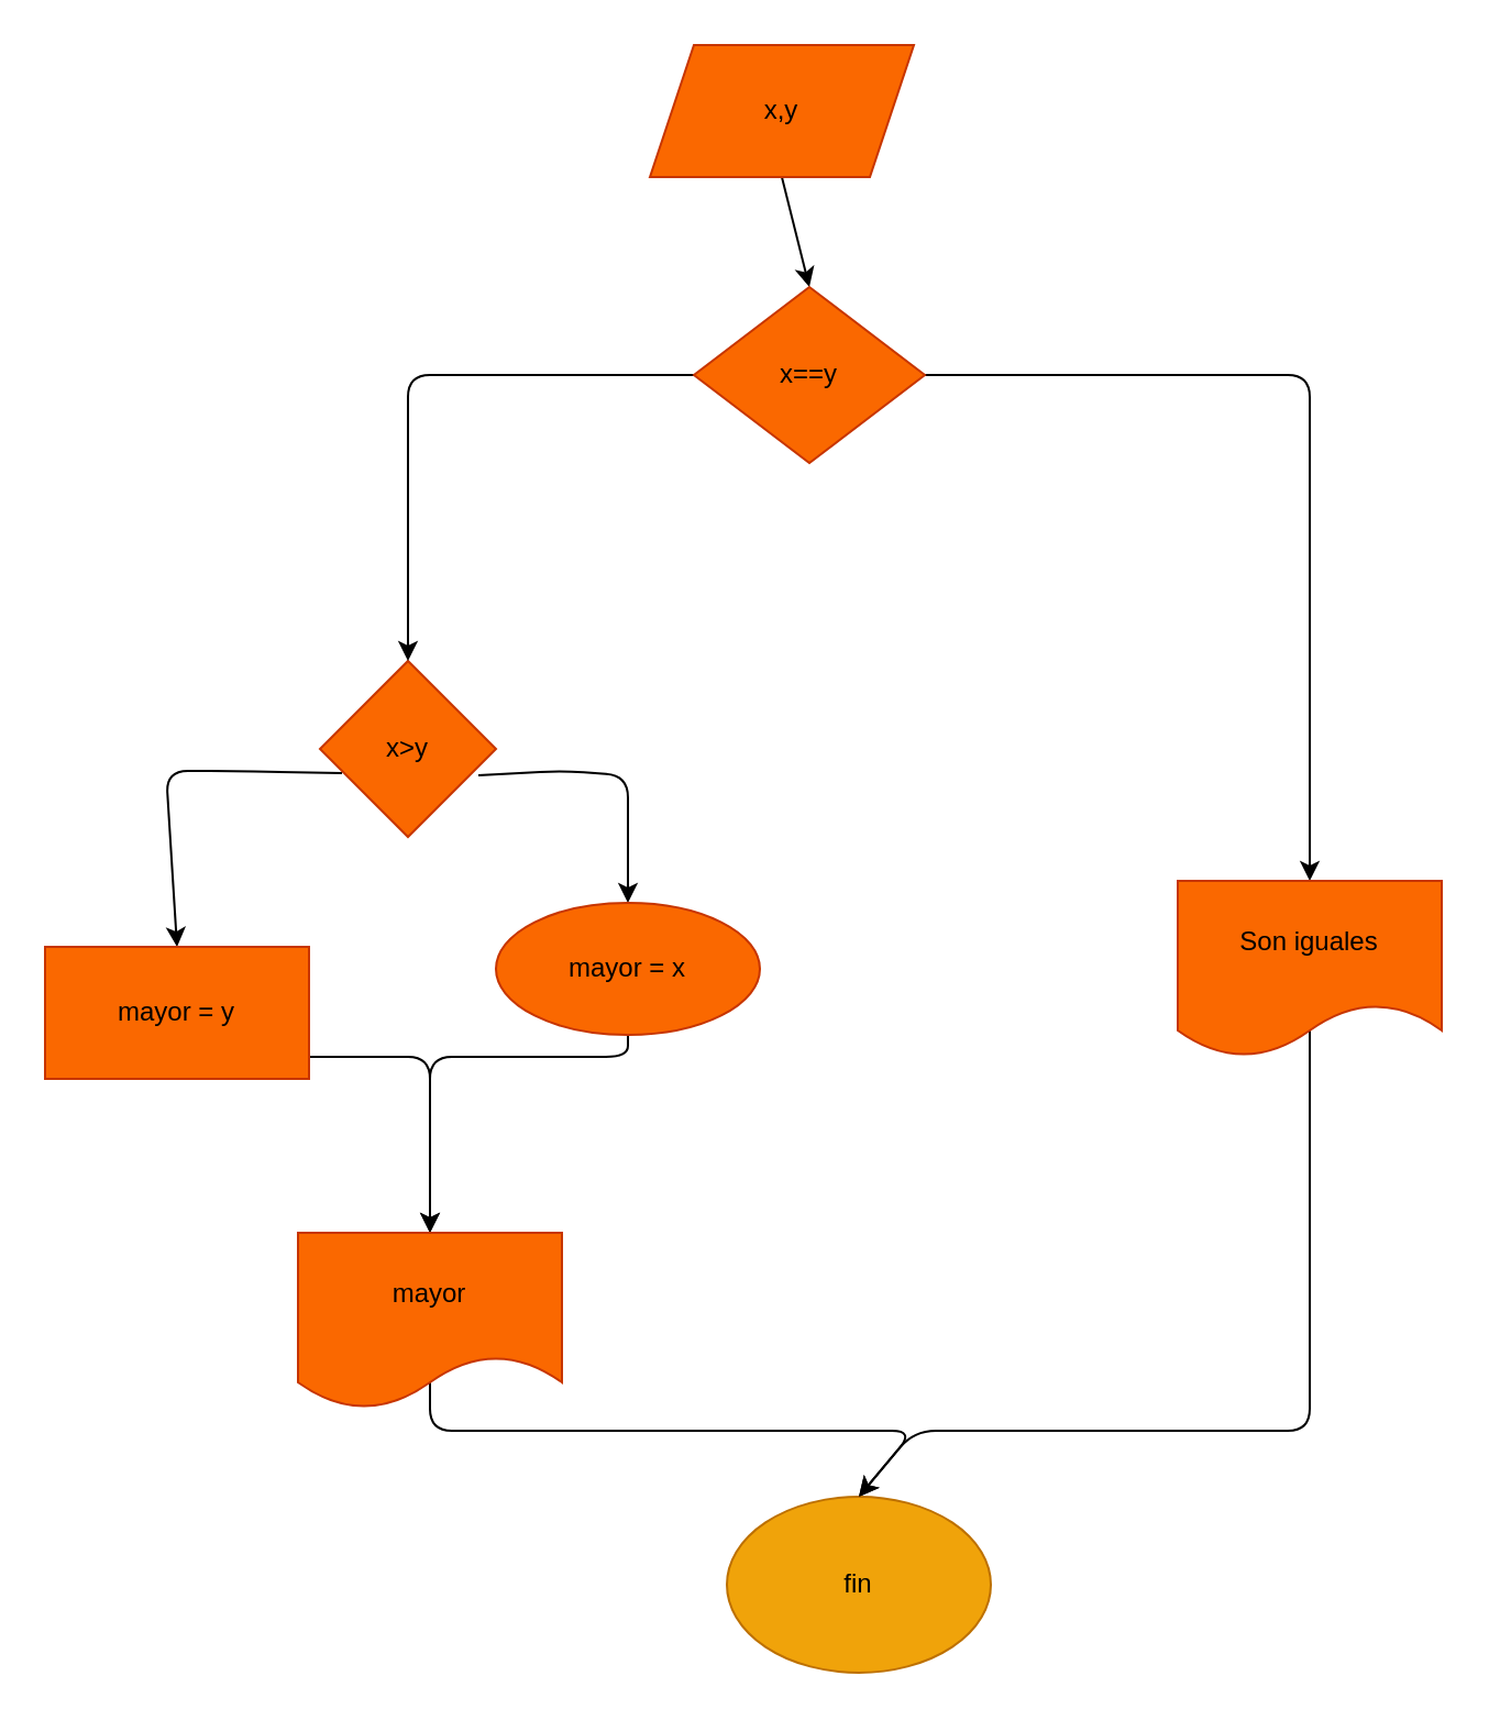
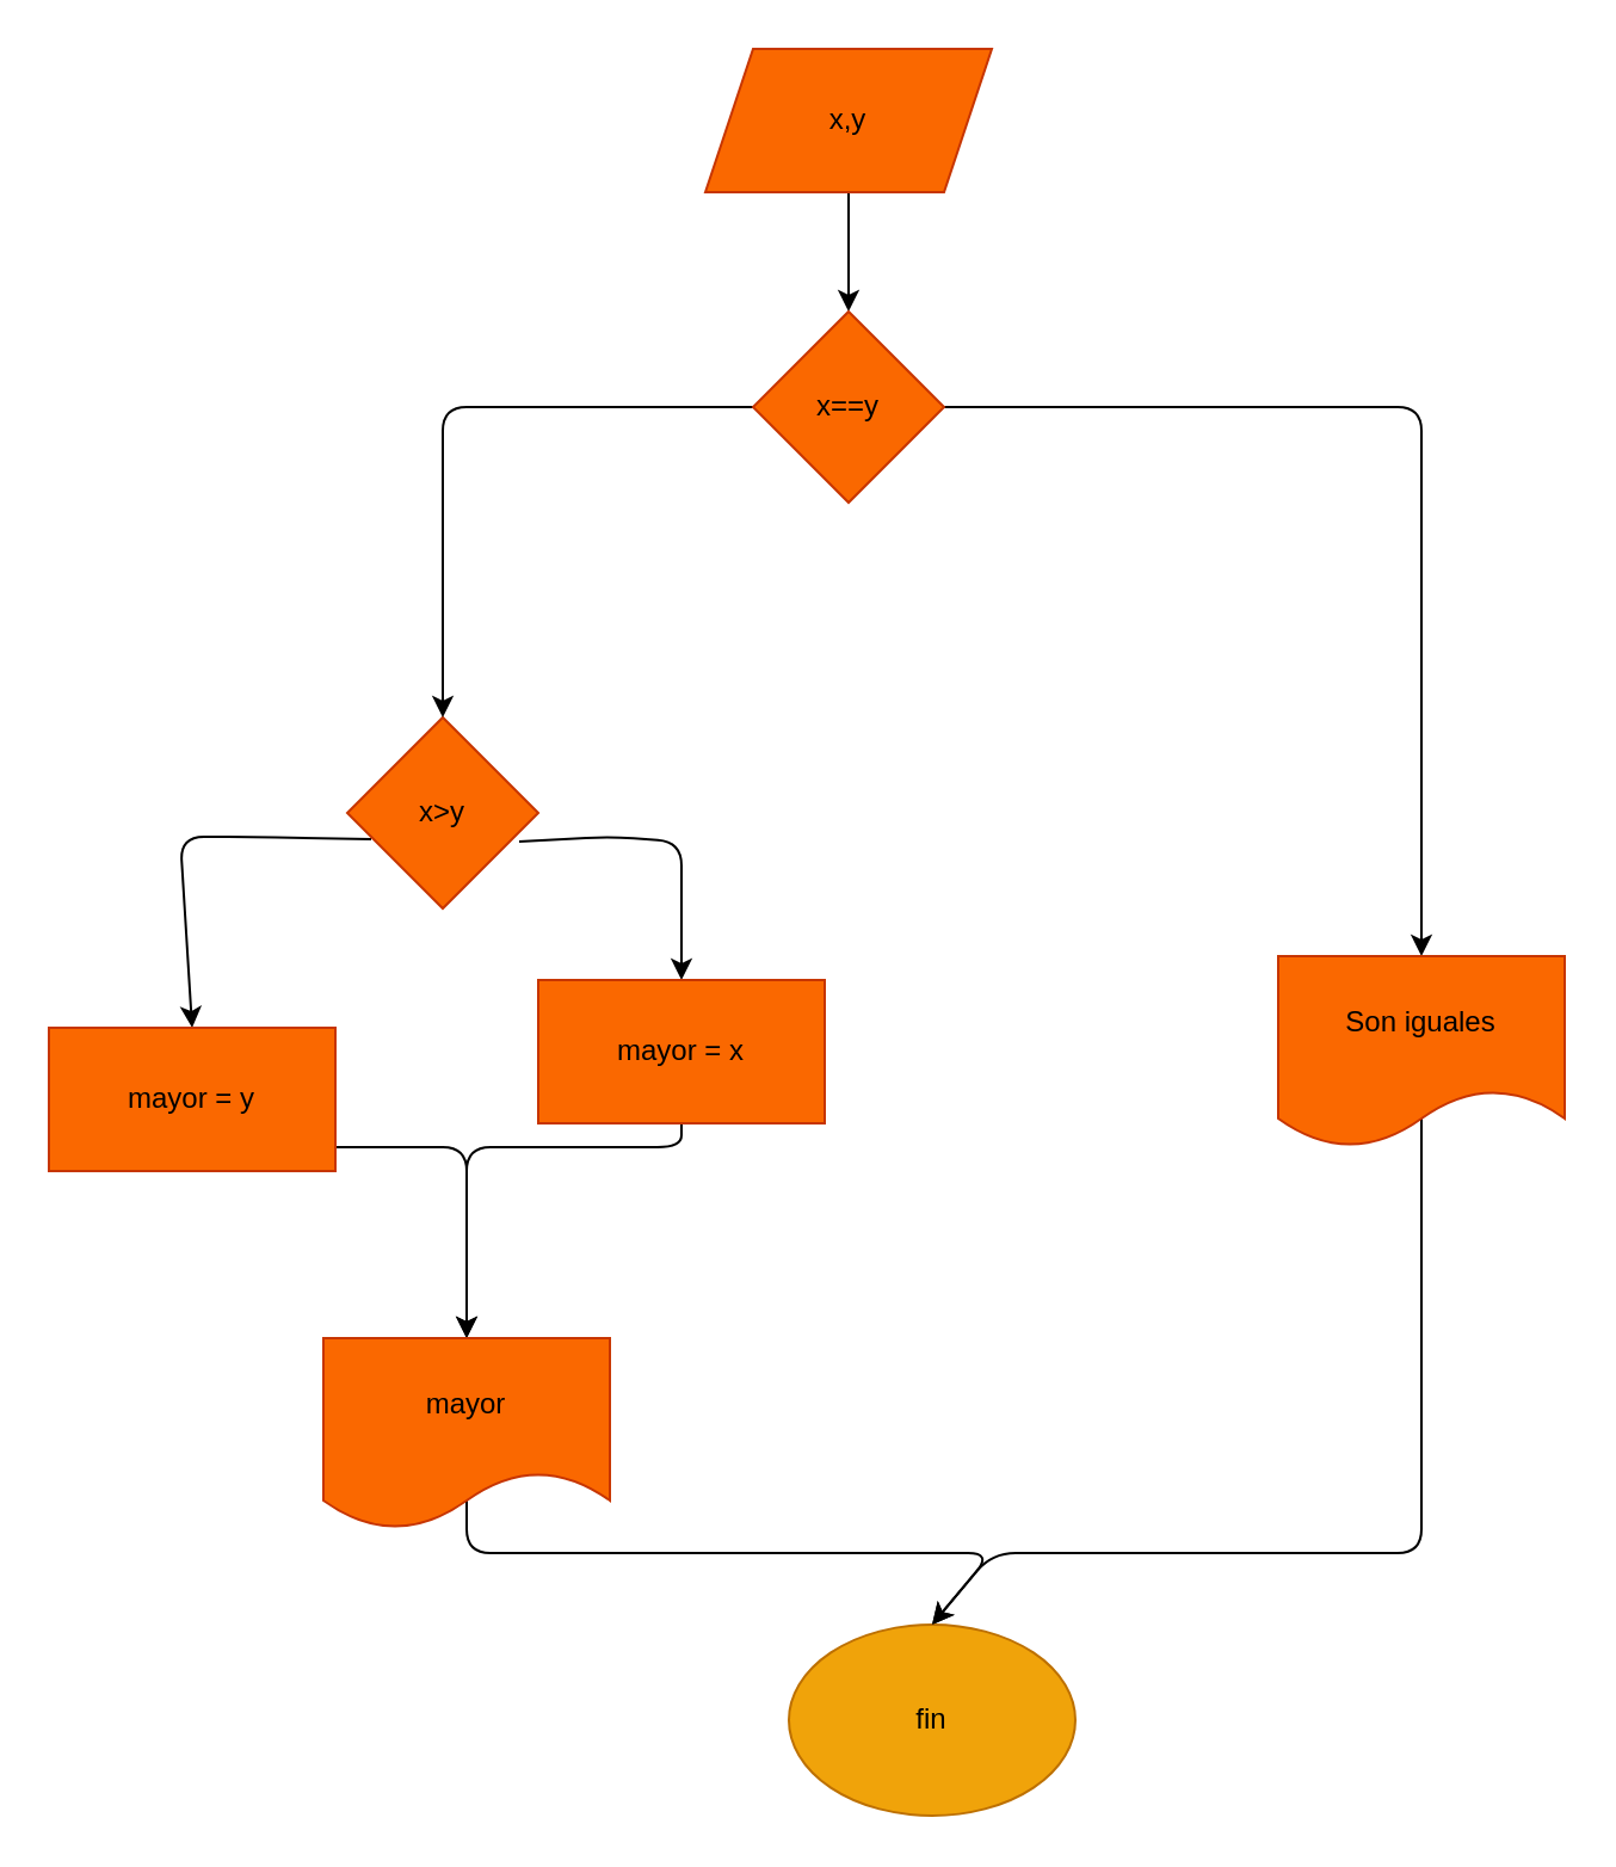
- <mxCell id="18" value="x==y" style="rhombus;whiteSpace=wrap;html=1;fillColor=#fa6800;fontColor=#000000;strokeColor=#C73500;" vertex="1" parent="1"><mxGeometry x="315" y="130" width="105" height="80" as="geometry" /></mxCell>
+ <mxCell id="18" value="x==y" style="rhombus;whiteSpace=wrap;html=1;fillColor=#fa6800;fontColor=#000000;strokeColor=#C73500;" vertex="1" parent="1"><mxGeometry x="315" y="130" width="80" height="80" as="geometry" /></mxCell>
- <mxCell id="11" value="mayor = x" style="ellipse;whiteSpace=wrap;html=1;fillColor=#fa6800;fontColor=#000000;strokeColor=#C73500;" parent="1" vertex="1"><mxGeometry x="225" y="410" width="120" height="60" as="geometry" /></mxCell>
+ <mxCell id="11" value="mayor = x" style="rounded=0;whiteSpace=wrap;html=1;fillColor=#fa6800;fontColor=#000000;strokeColor=#C73500;" parent="1" vertex="1"><mxGeometry x="225" y="410" width="120" height="60" as="geometry" /></mxCell>
